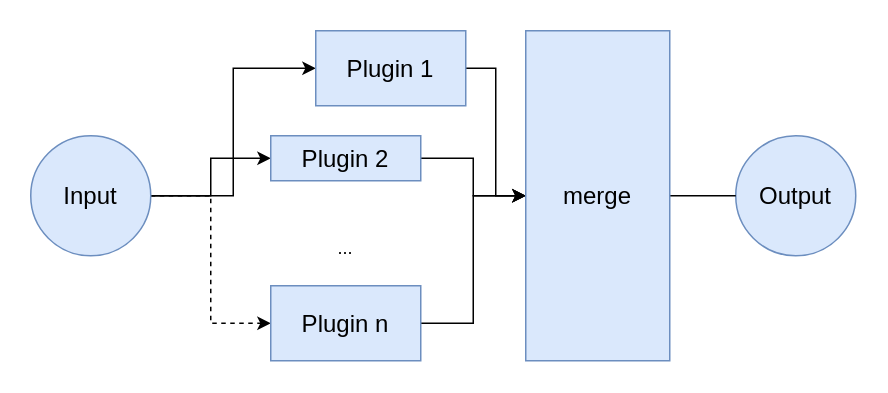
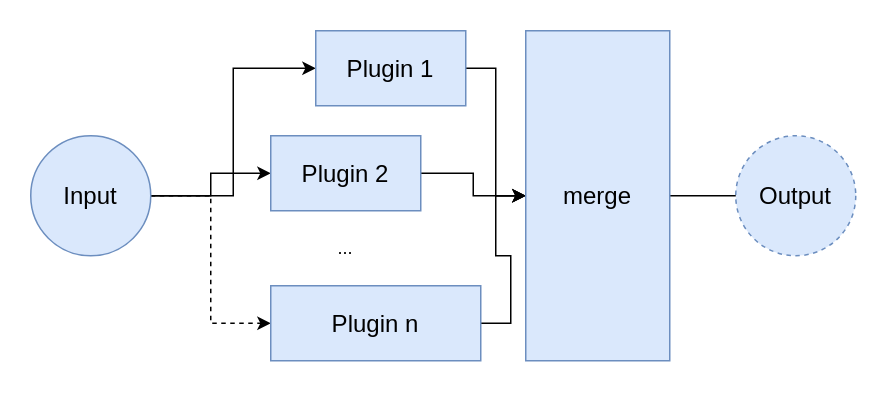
- <mxCell id="10" value="Plugin 2" style="rounded=0;whiteSpace=wrap;html=1;fontSize=16;fillColor=#dae8fc;strokeColor=#6c8ebf;" vertex="1" parent="1"><mxGeometry x="180" y="90" width="100" height="30" as="geometry" /></mxCell>
+ <mxCell id="10" value="Plugin 2" style="rounded=0;whiteSpace=wrap;html=1;fontSize=16;fillColor=#dae8fc;strokeColor=#6c8ebf;" vertex="1" parent="1"><mxGeometry x="180" y="90" width="100" height="50" as="geometry" /></mxCell>
- <mxCell id="6" value="Output" style="ellipse;whiteSpace=wrap;html=1;aspect=fixed;fontSize=16;fillColor=#dae8fc;strokeColor=#6c8ebf;" parent="1" vertex="1"><mxGeometry x="490" y="90" width="80" height="80" as="geometry" /></mxCell>
+ <mxCell id="6" value="Output" style="ellipse;whiteSpace=wrap;html=1;aspect=fixed;fontSize=16;fillColor=#dae8fc;strokeColor=#6c8ebf;dashed=1;" parent="1" vertex="1"><mxGeometry x="490" y="90" width="80" height="80" as="geometry" /></mxCell>
- <mxCell id="12" value="Plugin n" style="rounded=0;whiteSpace=wrap;html=1;fontSize=16;fillColor=#dae8fc;strokeColor=#6c8ebf;" vertex="1" parent="1"><mxGeometry x="180" y="190" width="100" height="50" as="geometry" /></mxCell>
+ <mxCell id="12" value="Plugin n" style="rounded=0;whiteSpace=wrap;html=1;fontSize=16;fillColor=#dae8fc;strokeColor=#6c8ebf;" vertex="1" parent="1"><mxGeometry x="180" y="190" width="140" height="50" as="geometry" /></mxCell>
